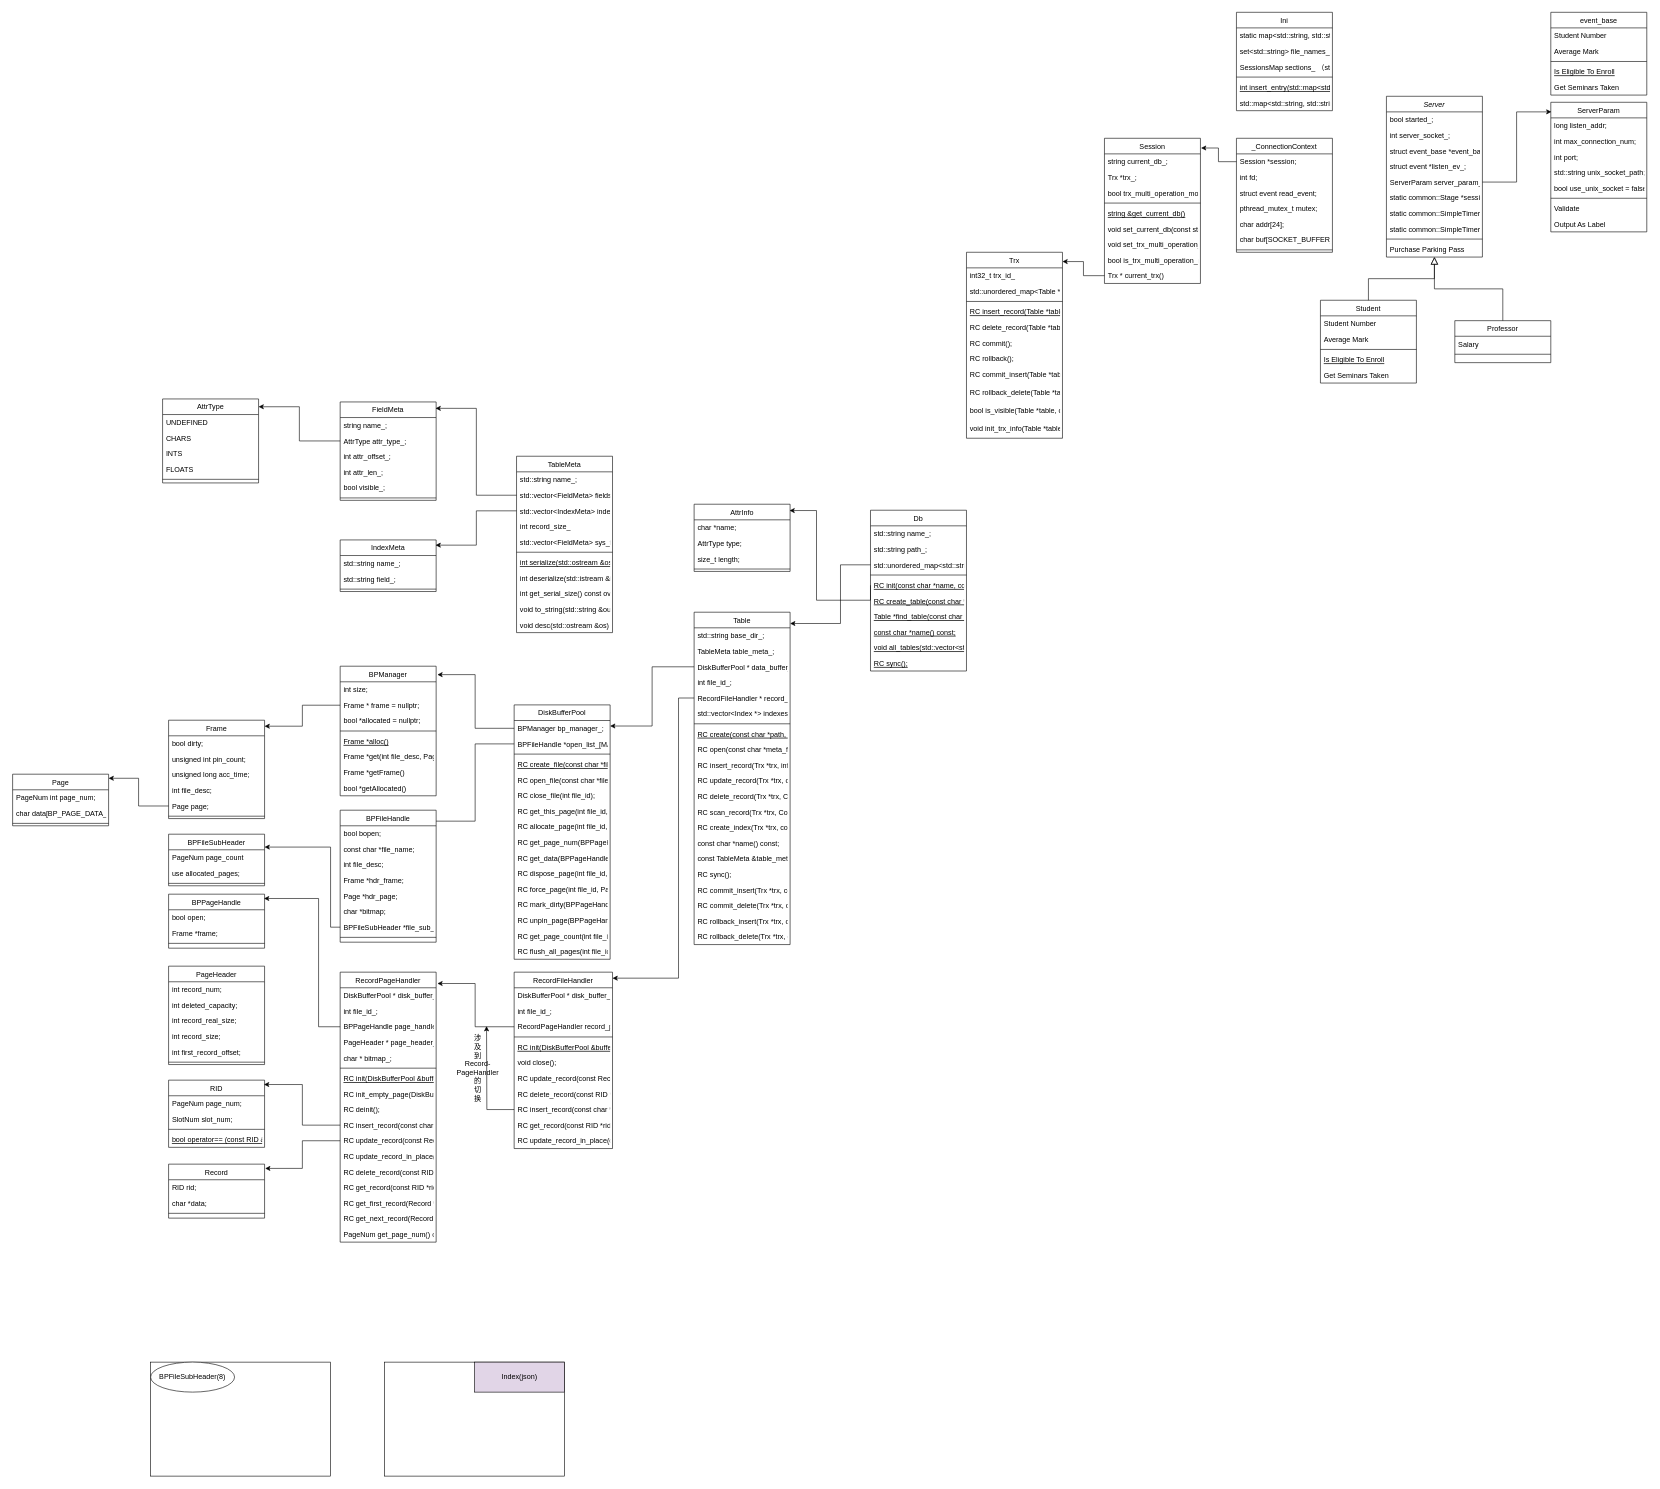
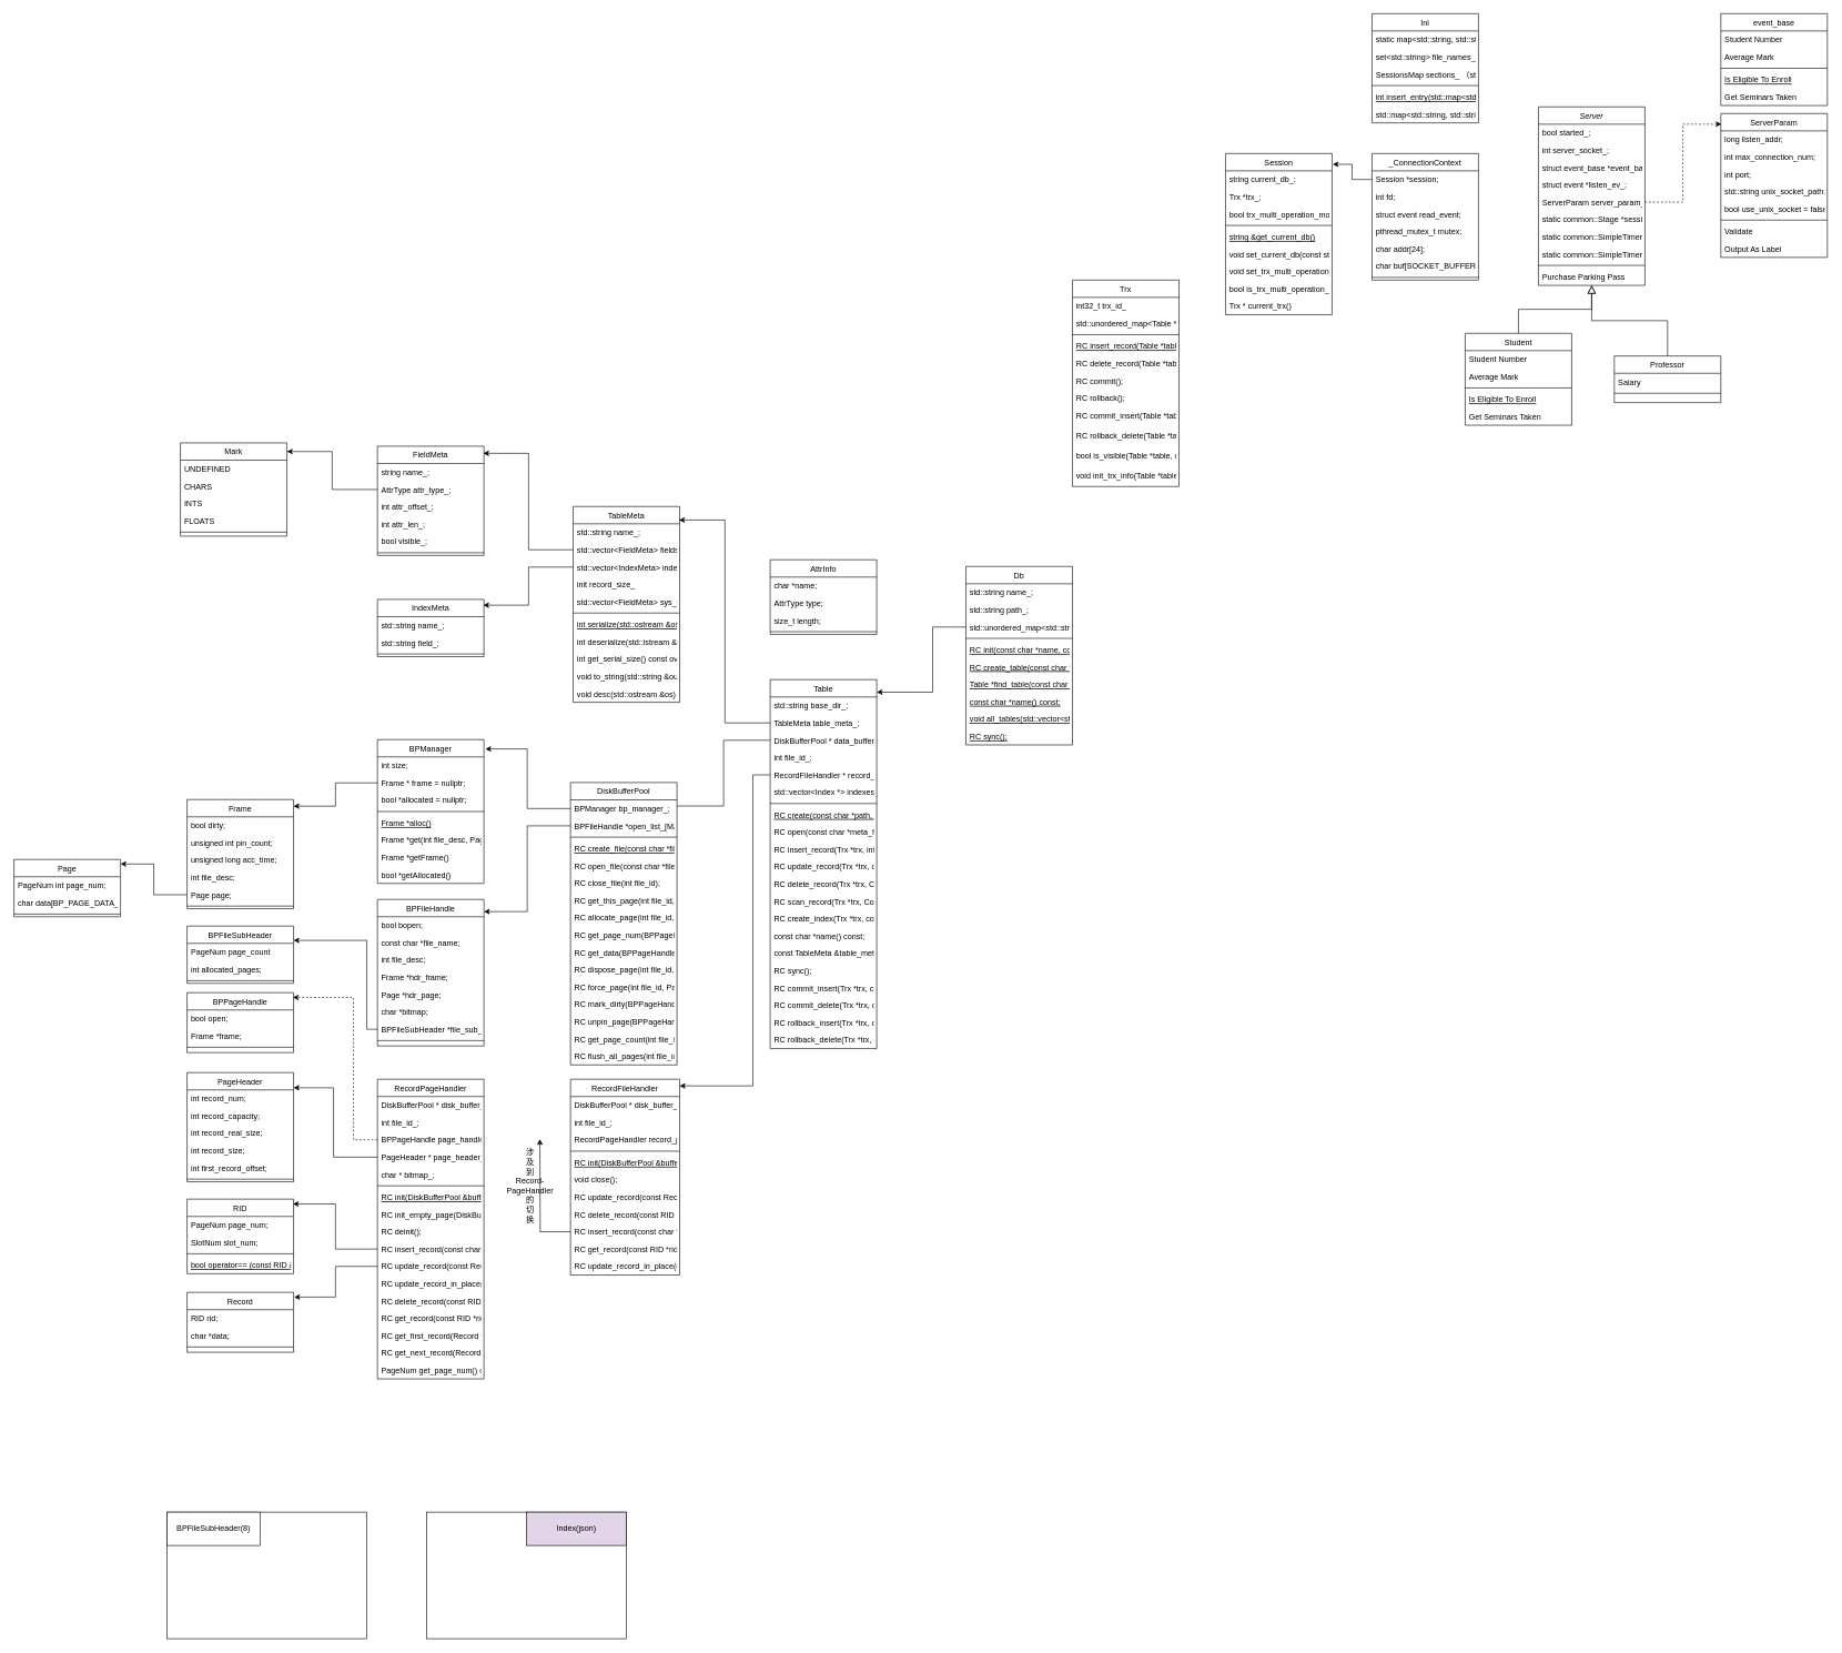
- <mxCell id="33" style="edgeStyle=orthogonalEdgeStyle;rounded=0;orthogonalLoop=1;jettySize=auto;html=1;exitX=1;exitY=0.5;exitDx=0;exitDy=0;entryX=0.006;entryY=0.074;entryDx=0;entryDy=0;entryPerimeter=0;" edge="1" parent="1" source="7" target="24"><mxGeometry relative="1" as="geometry" /></mxCell>
+ <mxCell id="33" style="edgeStyle=orthogonalEdgeStyle;rounded=0;orthogonalLoop=1;jettySize=auto;html=1;exitX=1;exitY=0.5;exitDx=0;exitDy=0;entryX=0.006;entryY=0.074;entryDx=0;entryDy=0;entryPerimeter=0;dashed=1;" edge="1" parent="1" source="7" target="24"><mxGeometry relative="1" as="geometry" /></mxCell>
- <mxCell id="78" style="edgeStyle=orthogonalEdgeStyle;rounded=0;orthogonalLoop=1;jettySize=auto;html=1;exitX=0;exitY=0.5;exitDx=0;exitDy=0;entryX=1;entryY=0.05;entryDx=0;entryDy=0;entryPerimeter=0;" edge="1" parent="1" source="64" target="66"><mxGeometry relative="1" as="geometry" /></mxCell>
- <mxCell id="132" value="AttrType" style="swimlane;fontStyle=0;align=center;verticalAlign=top;childLayout=stackLayout;horizontal=1;startSize=26;horizontalStack=0;resizeParent=1;resizeLast=0;collapsible=1;marginBottom=0;rounded=0;shadow=0;strokeWidth=1;" vertex="1" parent="1"><mxGeometry x="270" y="664.5" width="160" height="140" as="geometry"><mxRectangle x="130" y="380" width="160" height="26" as="alternateBounds" /></mxGeometry></mxCell>
+ <mxCell id="132" value="Mark" style="swimlane;fontStyle=0;align=center;verticalAlign=top;childLayout=stackLayout;horizontal=1;startSize=26;horizontalStack=0;resizeParent=1;resizeLast=0;collapsible=1;marginBottom=0;rounded=0;shadow=0;strokeWidth=1;" vertex="1" parent="1"><mxGeometry x="270" y="664.5" width="160" height="140" as="geometry"><mxRectangle x="130" y="380" width="160" height="26" as="alternateBounds" /></mxGeometry></mxCell>
+ <mxCell id="118" style="edgeStyle=orthogonalEdgeStyle;rounded=0;orthogonalLoop=1;jettySize=auto;html=1;exitX=0;exitY=0.5;exitDx=0;exitDy=0;entryX=0.994;entryY=0.069;entryDx=0;entryDy=0;entryPerimeter=0;" edge="1" parent="1" source="81" target="106"><mxGeometry relative="1" as="geometry" /></mxCell>
- <mxCell id="110" value="int  record_size_" style="text;align=left;verticalAlign=top;spacingLeft=4;spacingRight=4;overflow=hidden;rotatable=0;points=[[0,0.5],[1,0.5]];portConstraint=eastwest;rounded=0;shadow=0;html=0;" vertex="1" parent="106"><mxGeometry y="104" width="160" height="26" as="geometry" /></mxCell>
+ <mxCell id="110" value="init  record_size_" style="text;align=left;verticalAlign=top;spacingLeft=4;spacingRight=4;overflow=hidden;rotatable=0;points=[[0,0.5],[1,0.5]];portConstraint=eastwest;rounded=0;shadow=0;html=0;" vertex="1" parent="106"><mxGeometry y="104" width="160" height="26" as="geometry" /></mxCell>
- <mxCell id="262" style="edgeStyle=orthogonalEdgeStyle;rounded=0;orthogonalLoop=1;jettySize=auto;html=1;exitX=0;exitY=0.5;exitDx=0;exitDy=0;entryX=0.994;entryY=0.094;entryDx=0;entryDy=0;entryPerimeter=0;" edge="1" parent="1" source="256" target="101"><mxGeometry relative="1" as="geometry"><Array as="points"><mxPoint x="1450" y="1000" /><mxPoint x="1360" y="1000" /><mxPoint x="1360" y="851" /></Array></mxGeometry></mxCell>
- <mxCell id="156" style="edgeStyle=orthogonalEdgeStyle;rounded=0;orthogonalLoop=1;jettySize=auto;html=1;exitX=0;exitY=0.5;exitDx=0;exitDy=0;entryX=1;entryY=0.083;entryDx=0;entryDy=0;entryPerimeter=0;" edge="1" parent="1" source="82" target="139"><mxGeometry relative="1" as="geometry" /></mxCell>
+ <mxCell id="156" style="edgeStyle=orthogonalEdgeStyle;rounded=0;orthogonalLoop=1;jettySize=auto;html=1;exitX=0;exitY=0.5;exitDx=0;exitDy=0;entryX=1;entryY=0.083;entryDx=0;entryDy=0;entryPerimeter=0;endArrow=none;" edge="1" parent="1" source="82" target="139"><mxGeometry relative="1" as="geometry" /></mxCell>
- <mxCell id="189" style="edgeStyle=orthogonalEdgeStyle;rounded=0;orthogonalLoop=1;jettySize=auto;html=1;exitX=0;exitY=0.5;exitDx=0;exitDy=0;entryX=1;entryY=0.083;entryDx=0;entryDy=0;entryPerimeter=0;endArrow=none;" edge="1" parent="1" source="141" target="180"><mxGeometry relative="1" as="geometry" /></mxCell>
+ <mxCell id="189" style="edgeStyle=orthogonalEdgeStyle;rounded=0;orthogonalLoop=1;jettySize=auto;html=1;exitX=0;exitY=0.5;exitDx=0;exitDy=0;entryX=1;entryY=0.083;entryDx=0;entryDy=0;entryPerimeter=0;" edge="1" parent="1" source="141" target="180"><mxGeometry relative="1" as="geometry" /></mxCell>
- <mxCell id="192" value="use allocated_pages;" style="text;align=left;verticalAlign=top;spacingLeft=4;spacingRight=4;overflow=hidden;rotatable=0;points=[[0,0.5],[1,0.5]];portConstraint=eastwest;rounded=0;shadow=0;html=0;" vertex="1" parent="190"><mxGeometry y="52" width="160" height="26" as="geometry" /></mxCell>
+ <mxCell id="192" value="int allocated_pages;" style="text;align=left;verticalAlign=top;spacingLeft=4;spacingRight=4;overflow=hidden;rotatable=0;points=[[0,0.5],[1,0.5]];portConstraint=eastwest;rounded=0;shadow=0;html=0;" vertex="1" parent="190"><mxGeometry y="52" width="160" height="26" as="geometry" /></mxCell>
- <mxCell id="242" style="edgeStyle=orthogonalEdgeStyle;rounded=0;orthogonalLoop=1;jettySize=auto;html=1;exitX=0;exitY=0.5;exitDx=0;exitDy=0;entryX=0.994;entryY=0.08;entryDx=0;entryDy=0;entryPerimeter=0;" edge="1" parent="1" source="210" target="238"><mxGeometry relative="1" as="geometry"><Array as="points"><mxPoint x="530" y="1711" /><mxPoint x="530" y="1497" /></Array></mxGeometry></mxCell>
+ <mxCell id="242" style="edgeStyle=orthogonalEdgeStyle;rounded=0;orthogonalLoop=1;jettySize=auto;html=1;exitX=0;exitY=0.5;exitDx=0;exitDy=0;entryX=0.994;entryY=0.08;entryDx=0;entryDy=0;entryPerimeter=0;dashed=1;" edge="1" parent="1" source="210" target="238"><mxGeometry relative="1" as="geometry"><Array as="points"><mxPoint x="530" y="1711" /><mxPoint x="530" y="1497" /></Array></mxGeometry></mxCell>
- <mxCell id="225" style="edgeStyle=orthogonalEdgeStyle;rounded=0;orthogonalLoop=1;jettySize=auto;html=1;exitX=0;exitY=0.5;exitDx=0;exitDy=0;entryX=1.013;entryY=0.042;entryDx=0;entryDy=0;entryPerimeter=0;" edge="1" parent="1" source="198" target="207"><mxGeometry relative="1" as="geometry" /></mxCell>
- <mxCell id="245" value="int deleted_capacity;" style="text;align=left;verticalAlign=top;spacingLeft=4;spacingRight=4;overflow=hidden;rotatable=0;points=[[0,0.5],[1,0.5]];portConstraint=eastwest;rounded=0;shadow=0;html=0;" vertex="1" parent="243"><mxGeometry y="52" width="160" height="26" as="geometry" /></mxCell>
+ <mxCell id="245" value="int record_capacity;" style="text;align=left;verticalAlign=top;spacingLeft=4;spacingRight=4;overflow=hidden;rotatable=0;points=[[0,0.5],[1,0.5]];portConstraint=eastwest;rounded=0;shadow=0;html=0;" vertex="1" parent="243"><mxGeometry y="52" width="160" height="26" as="geometry" /></mxCell>
+ <mxCell id="250" style="edgeStyle=orthogonalEdgeStyle;rounded=0;orthogonalLoop=1;jettySize=auto;html=1;exitX=0;exitY=0.5;exitDx=0;exitDy=0;entryX=1;entryY=0.139;entryDx=0;entryDy=0;entryPerimeter=0;" edge="1" parent="1" source="211" target="243"><mxGeometry relative="1" as="geometry"><Array as="points"><mxPoint x="500" y="1737" /><mxPoint x="500" y="1633" /></Array></mxGeometry></mxCell>
- <mxCell id="266" value="BPFileSubHeader(8)" style="ellipse;whiteSpace=wrap;html=1;" vertex="1" parent="1"><mxGeometry x="250" y="2270" width="140" height="50" as="geometry" /></mxCell>
+ <mxCell id="266" value="BPFileSubHeader(8)" style="rounded=0;whiteSpace=wrap;html=1;" vertex="1" parent="1"><mxGeometry x="250" y="2270" width="140" height="50" as="geometry" /></mxCell>
